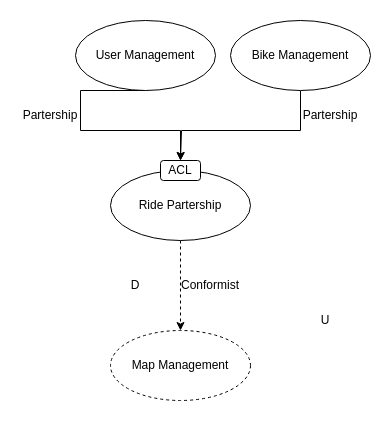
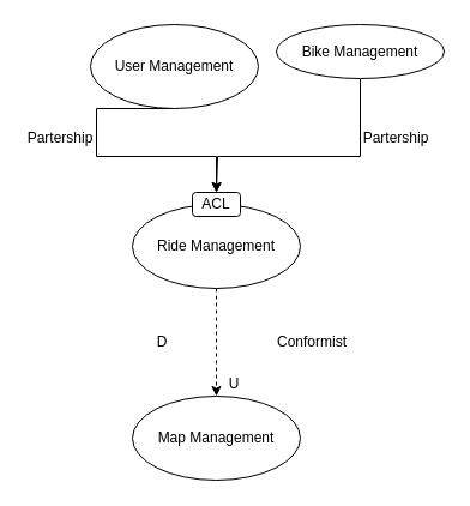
- <mxCell id="6" value="Bike Management" style="ellipse;whiteSpace=wrap;html=1;" vertex="1" parent="1"><mxGeometry x="230" y="20" width="140" height="70" as="geometry" /></mxCell>
+ <mxCell id="6" value="Bike Management" style="ellipse;whiteSpace=wrap;html=1;" vertex="1" parent="1"><mxGeometry x="230" y="20" width="140" height="45" as="geometry" /></mxCell>
- <mxCell id="8" value="Ride Partership" style="ellipse;whiteSpace=wrap;html=1;" vertex="1" parent="1"><mxGeometry x="110" y="170" width="140" height="70" as="geometry" /></mxCell>
+ <mxCell id="8" value="Ride Management" style="ellipse;whiteSpace=wrap;html=1;" vertex="1" parent="1"><mxGeometry x="110" y="170" width="140" height="70" as="geometry" /></mxCell>
- <mxCell id="11" value="Conformist" style="text;html=1;align=center;verticalAlign=middle;whiteSpace=wrap;rounded=0;" vertex="1" parent="1"><mxGeometry x="180" y="270" width="60" height="30" as="geometry" /></mxCell>
+ <mxCell id="11" value="Conformist" style="text;html=1;align=center;verticalAlign=middle;whiteSpace=wrap;rounded=0;" vertex="1" parent="1"><mxGeometry x="230" y="270" width="60" height="30" as="geometry" /></mxCell>
- <mxCell id="13" value="U" style="text;html=1;align=center;verticalAlign=middle;whiteSpace=wrap;rounded=0;" vertex="1" parent="1"><mxGeometry x="310" y="310" width="30" height="20" as="geometry" /></mxCell>
+ <mxCell id="13" value="U" style="text;html=1;align=center;verticalAlign=middle;whiteSpace=wrap;rounded=0;" vertex="1" parent="1"><mxGeometry x="180" y="310" width="30" height="20" as="geometry" /></mxCell>
- <mxCell id="4" value="Map Management" style="ellipse;whiteSpace=wrap;html=1;dashed=1;" vertex="1" parent="1"><mxGeometry x="110" y="330" width="140" height="70" as="geometry" /></mxCell>
+ <mxCell id="4" value="Map Management" style="ellipse;whiteSpace=wrap;html=1;" vertex="1" parent="1"><mxGeometry x="110" y="330" width="140" height="70" as="geometry" /></mxCell>
